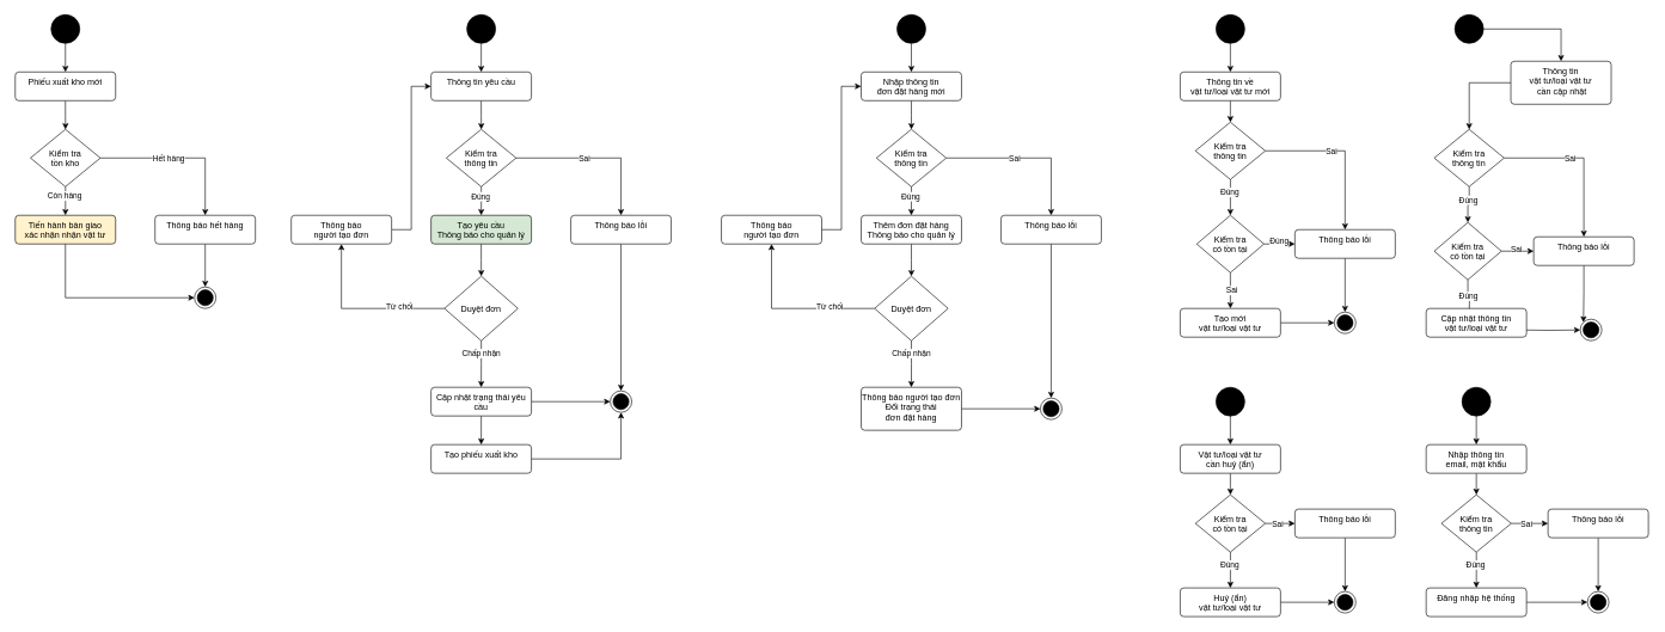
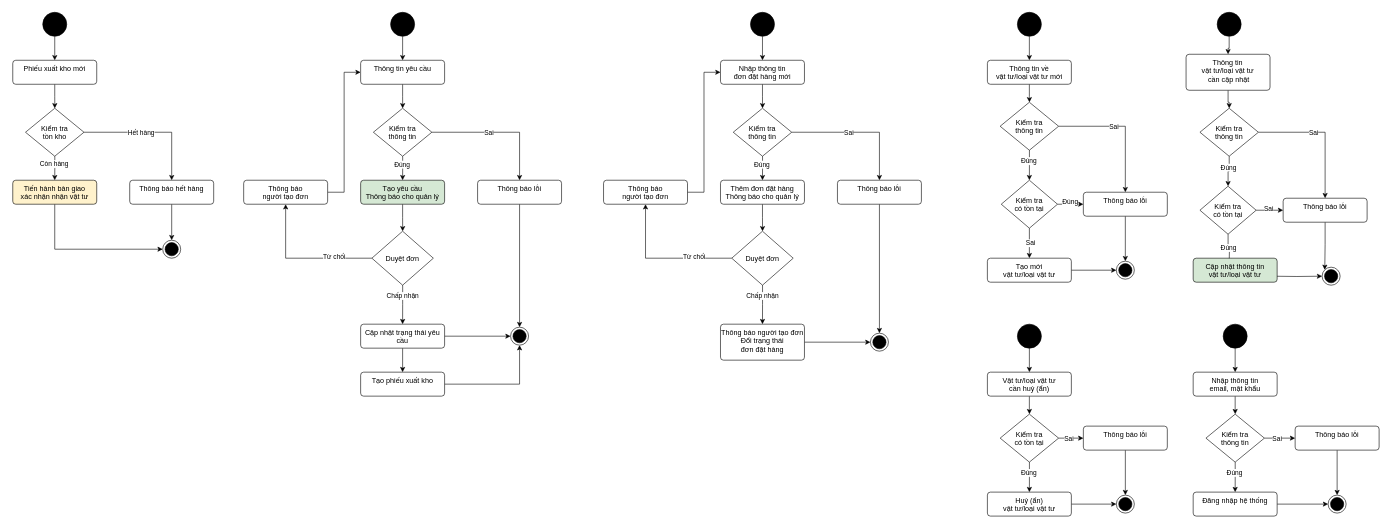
- <mxCell id="19" value="Thông tin &lt;br&gt;vật tư/loại vật tư&lt;br&gt;&amp;nbsp;cần cập nhật" style="html=1;align=center;verticalAlign=top;rounded=1;absoluteArcSize=1;arcSize=10;dashed=0;whiteSpace=wrap;" vertex="1" parent="1"><mxGeometry x="2106.25" y="85" width="140" height="60" as="geometry" /></mxCell>
+ <mxCell id="19" value="Thông tin &lt;br&gt;vật tư/loại vật tư&lt;br&gt;&amp;nbsp;cần cập nhật" style="html=1;align=center;verticalAlign=top;rounded=1;absoluteArcSize=1;arcSize=10;dashed=0;whiteSpace=wrap;" vertex="1" parent="1"><mxGeometry x="1976.25" y="90" width="140" height="60" as="geometry" /></mxCell>
- <mxCell id="34" value="Cập nhật thông tin&lt;br&gt;vật tư/loại vật tư" style="html=1;align=center;verticalAlign=top;rounded=1;absoluteArcSize=1;arcSize=10;dashed=0;whiteSpace=wrap;" vertex="1" parent="1"><mxGeometry x="1988.12" y="430" width="140" height="40" as="geometry" /></mxCell>
+ <mxCell id="34" value="Cập nhật thông tin&lt;br&gt;vật tư/loại vật tư" style="html=1;align=center;verticalAlign=top;rounded=1;absoluteArcSize=1;arcSize=10;dashed=0;whiteSpace=wrap;fillColor=#d5e8d4;" vertex="1" parent="1"><mxGeometry x="1988.12" y="430" width="140" height="40" as="geometry" /></mxCell>
